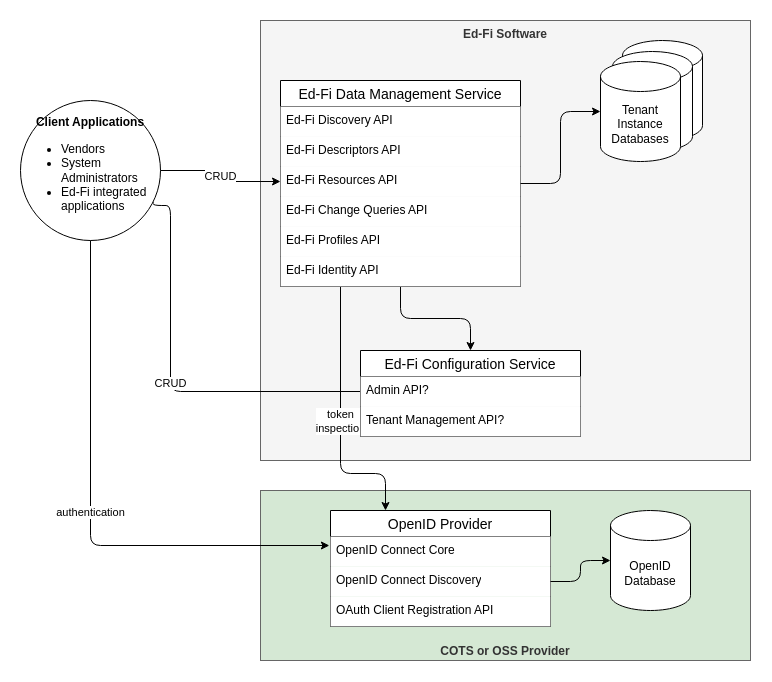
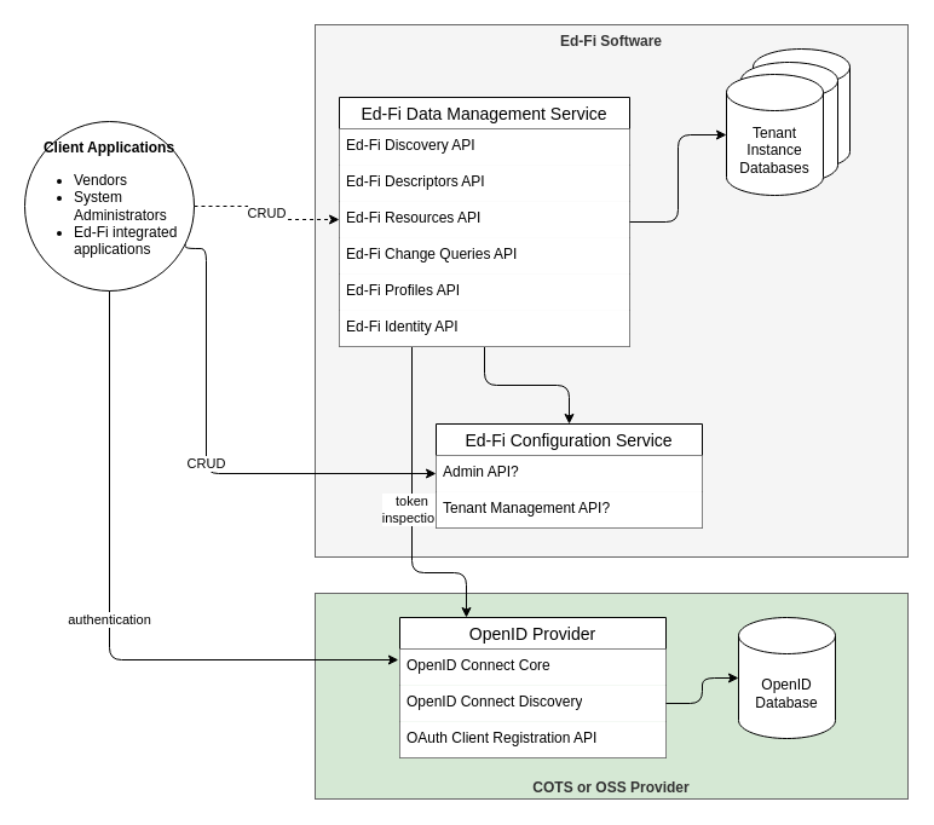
- <mxCell id="29" value="CRUD" style="edgeStyle=orthogonalEdgeStyle;rounded=1;orthogonalLoop=1;jettySize=auto;html=1;entryX=0;entryY=0.5;entryDx=0;entryDy=0;curved=0;" parent="1" source="5" target="11" edge="1"><mxGeometry relative="1" as="geometry" /></mxCell>
+ <mxCell id="29" value="CRUD" style="edgeStyle=orthogonalEdgeStyle;rounded=1;orthogonalLoop=1;jettySize=auto;html=1;entryX=0;entryY=0.5;entryDx=0;entryDy=0;curved=0;dashed=1;" parent="1" source="5" target="11" edge="1"><mxGeometry relative="1" as="geometry" /></mxCell>
- <mxCell id="4" value="CRUD" style="edgeStyle=orthogonalEdgeStyle;rounded=1;orthogonalLoop=1;jettySize=auto;html=1;entryX=0;entryY=0.5;entryDx=0;entryDy=0;curved=0;exitX=1;exitY=0.75;exitDx=0;exitDy=0;endArrow=none;" parent="1" source="5" target="20" edge="1"><mxGeometry relative="1" as="geometry"><Array as="points"><mxPoint x="170" y="205" /><mxPoint x="170" y="391" /></Array></mxGeometry></mxCell>
+ <mxCell id="4" value="CRUD" style="edgeStyle=orthogonalEdgeStyle;rounded=1;orthogonalLoop=1;jettySize=auto;html=1;entryX=0;entryY=0.5;entryDx=0;entryDy=0;curved=0;exitX=1;exitY=0.75;exitDx=0;exitDy=0;" parent="1" source="5" target="20" edge="1"><mxGeometry relative="1" as="geometry"><Array as="points"><mxPoint x="170" y="205" /><mxPoint x="170" y="391" /></Array></mxGeometry></mxCell>
